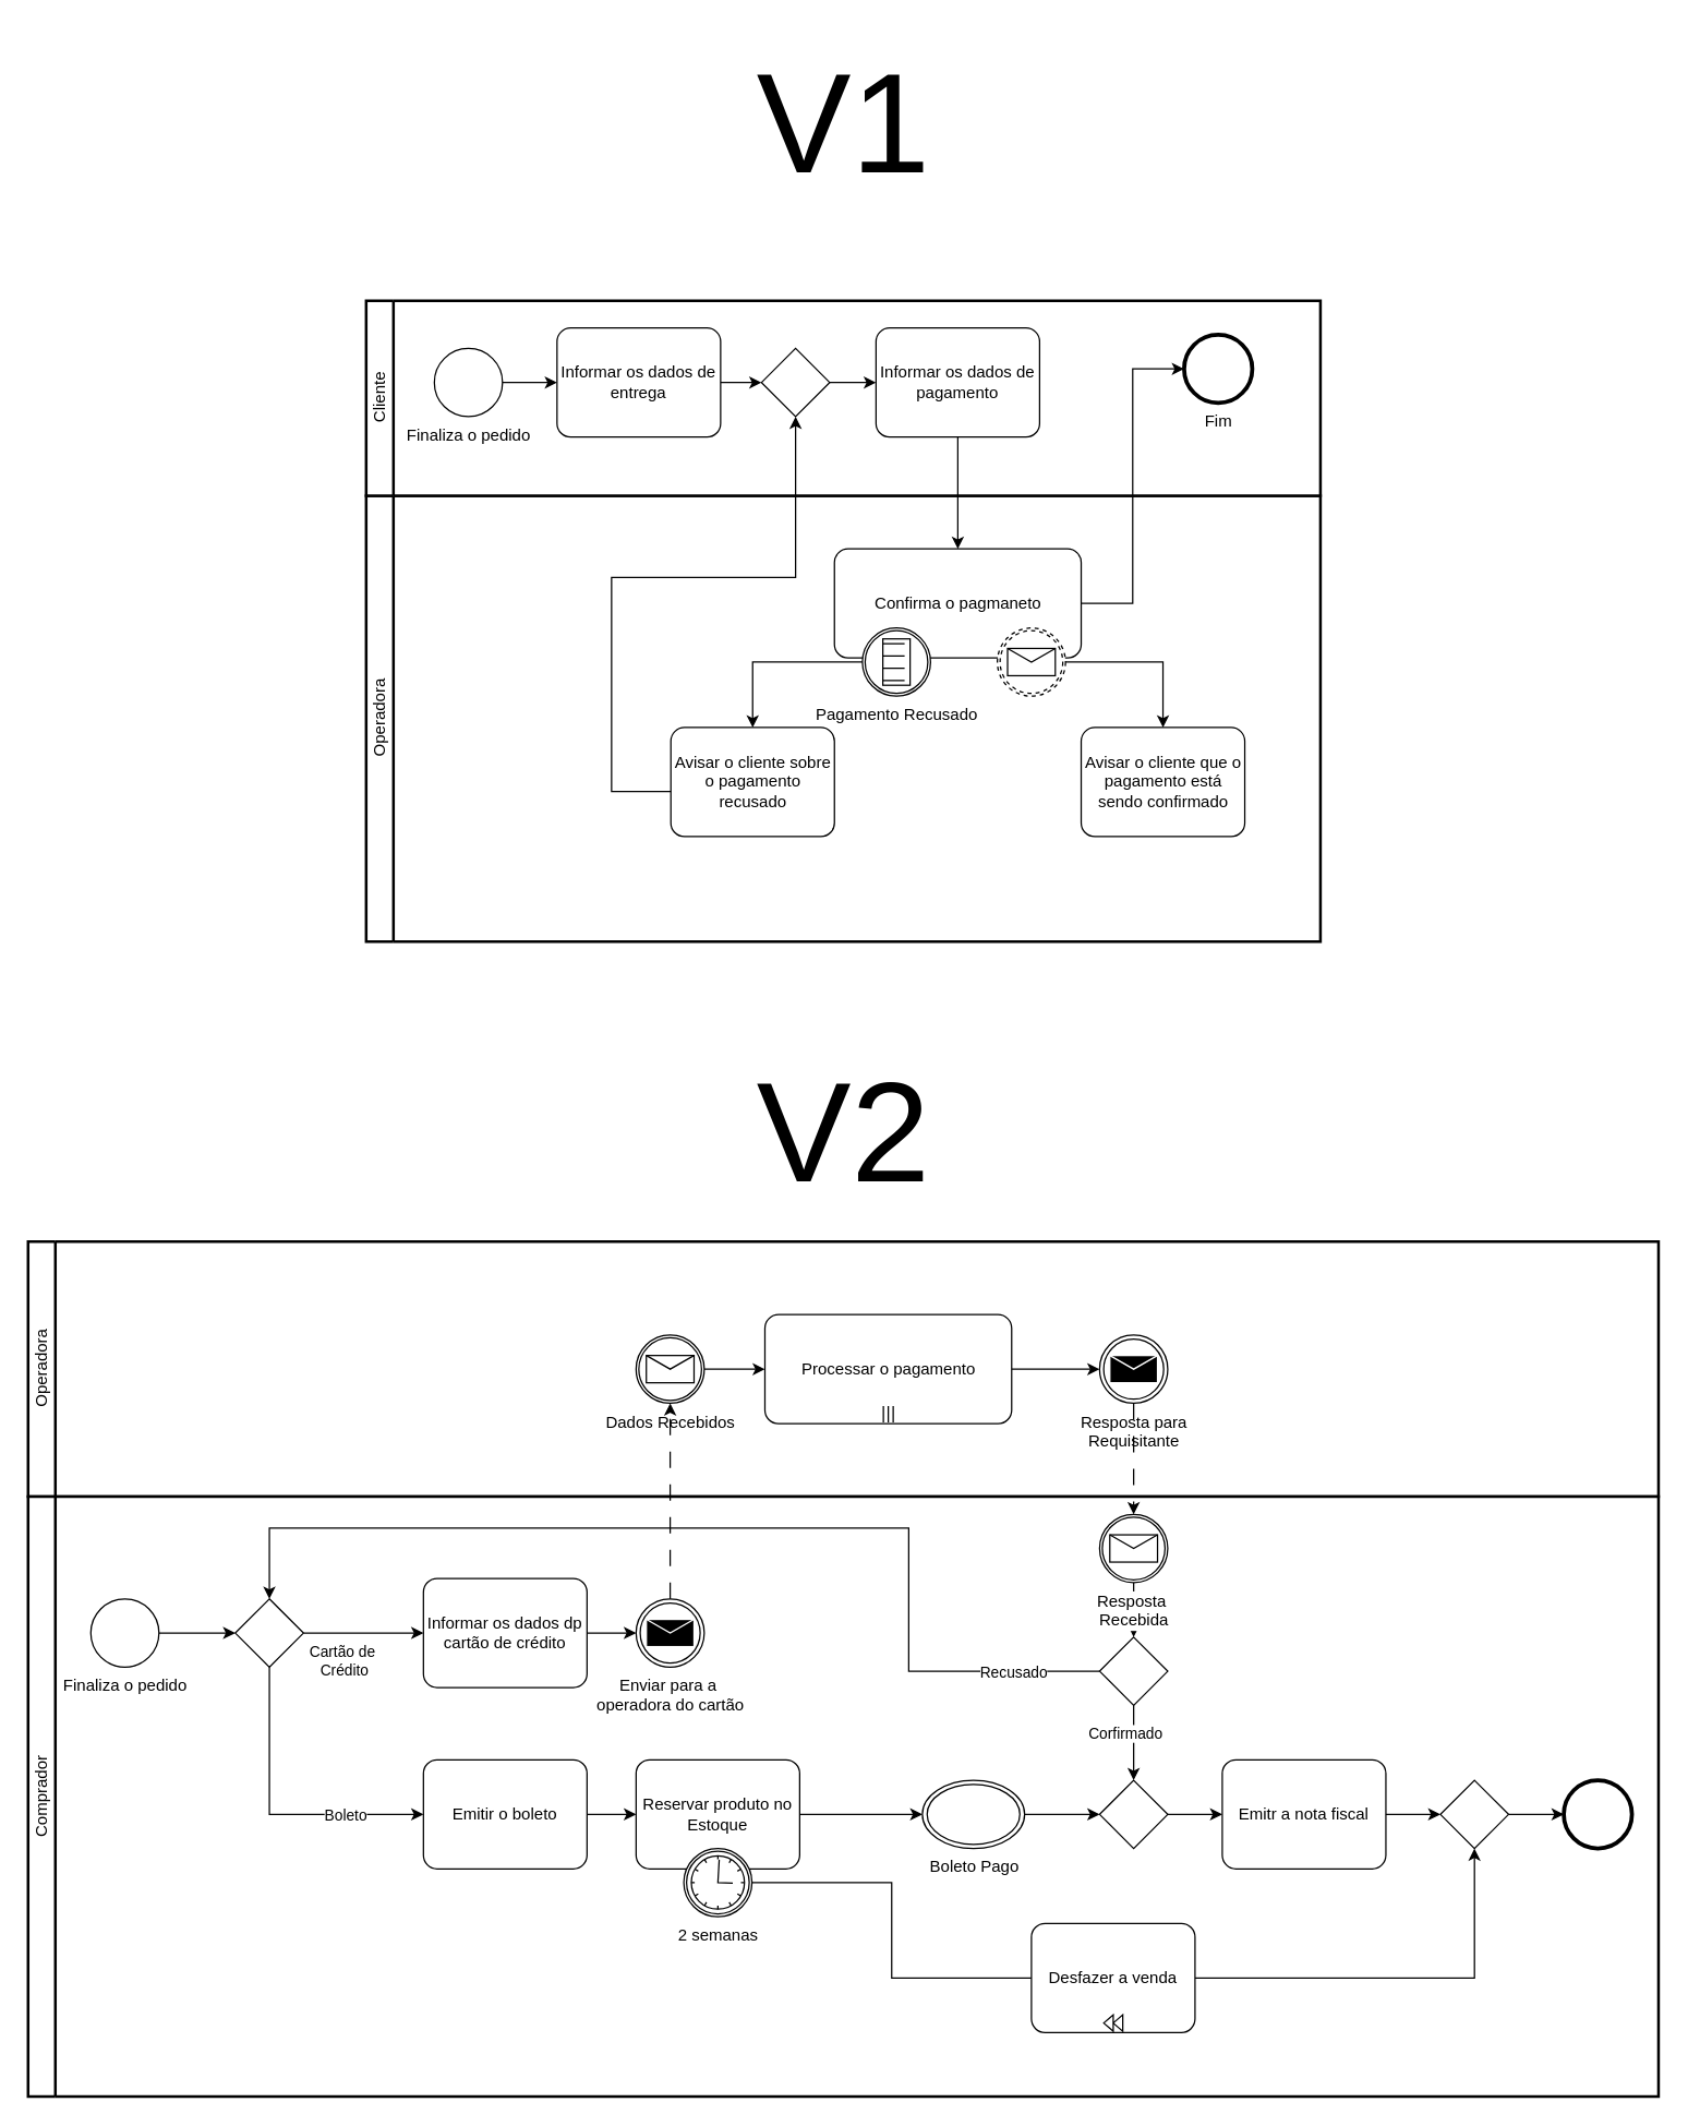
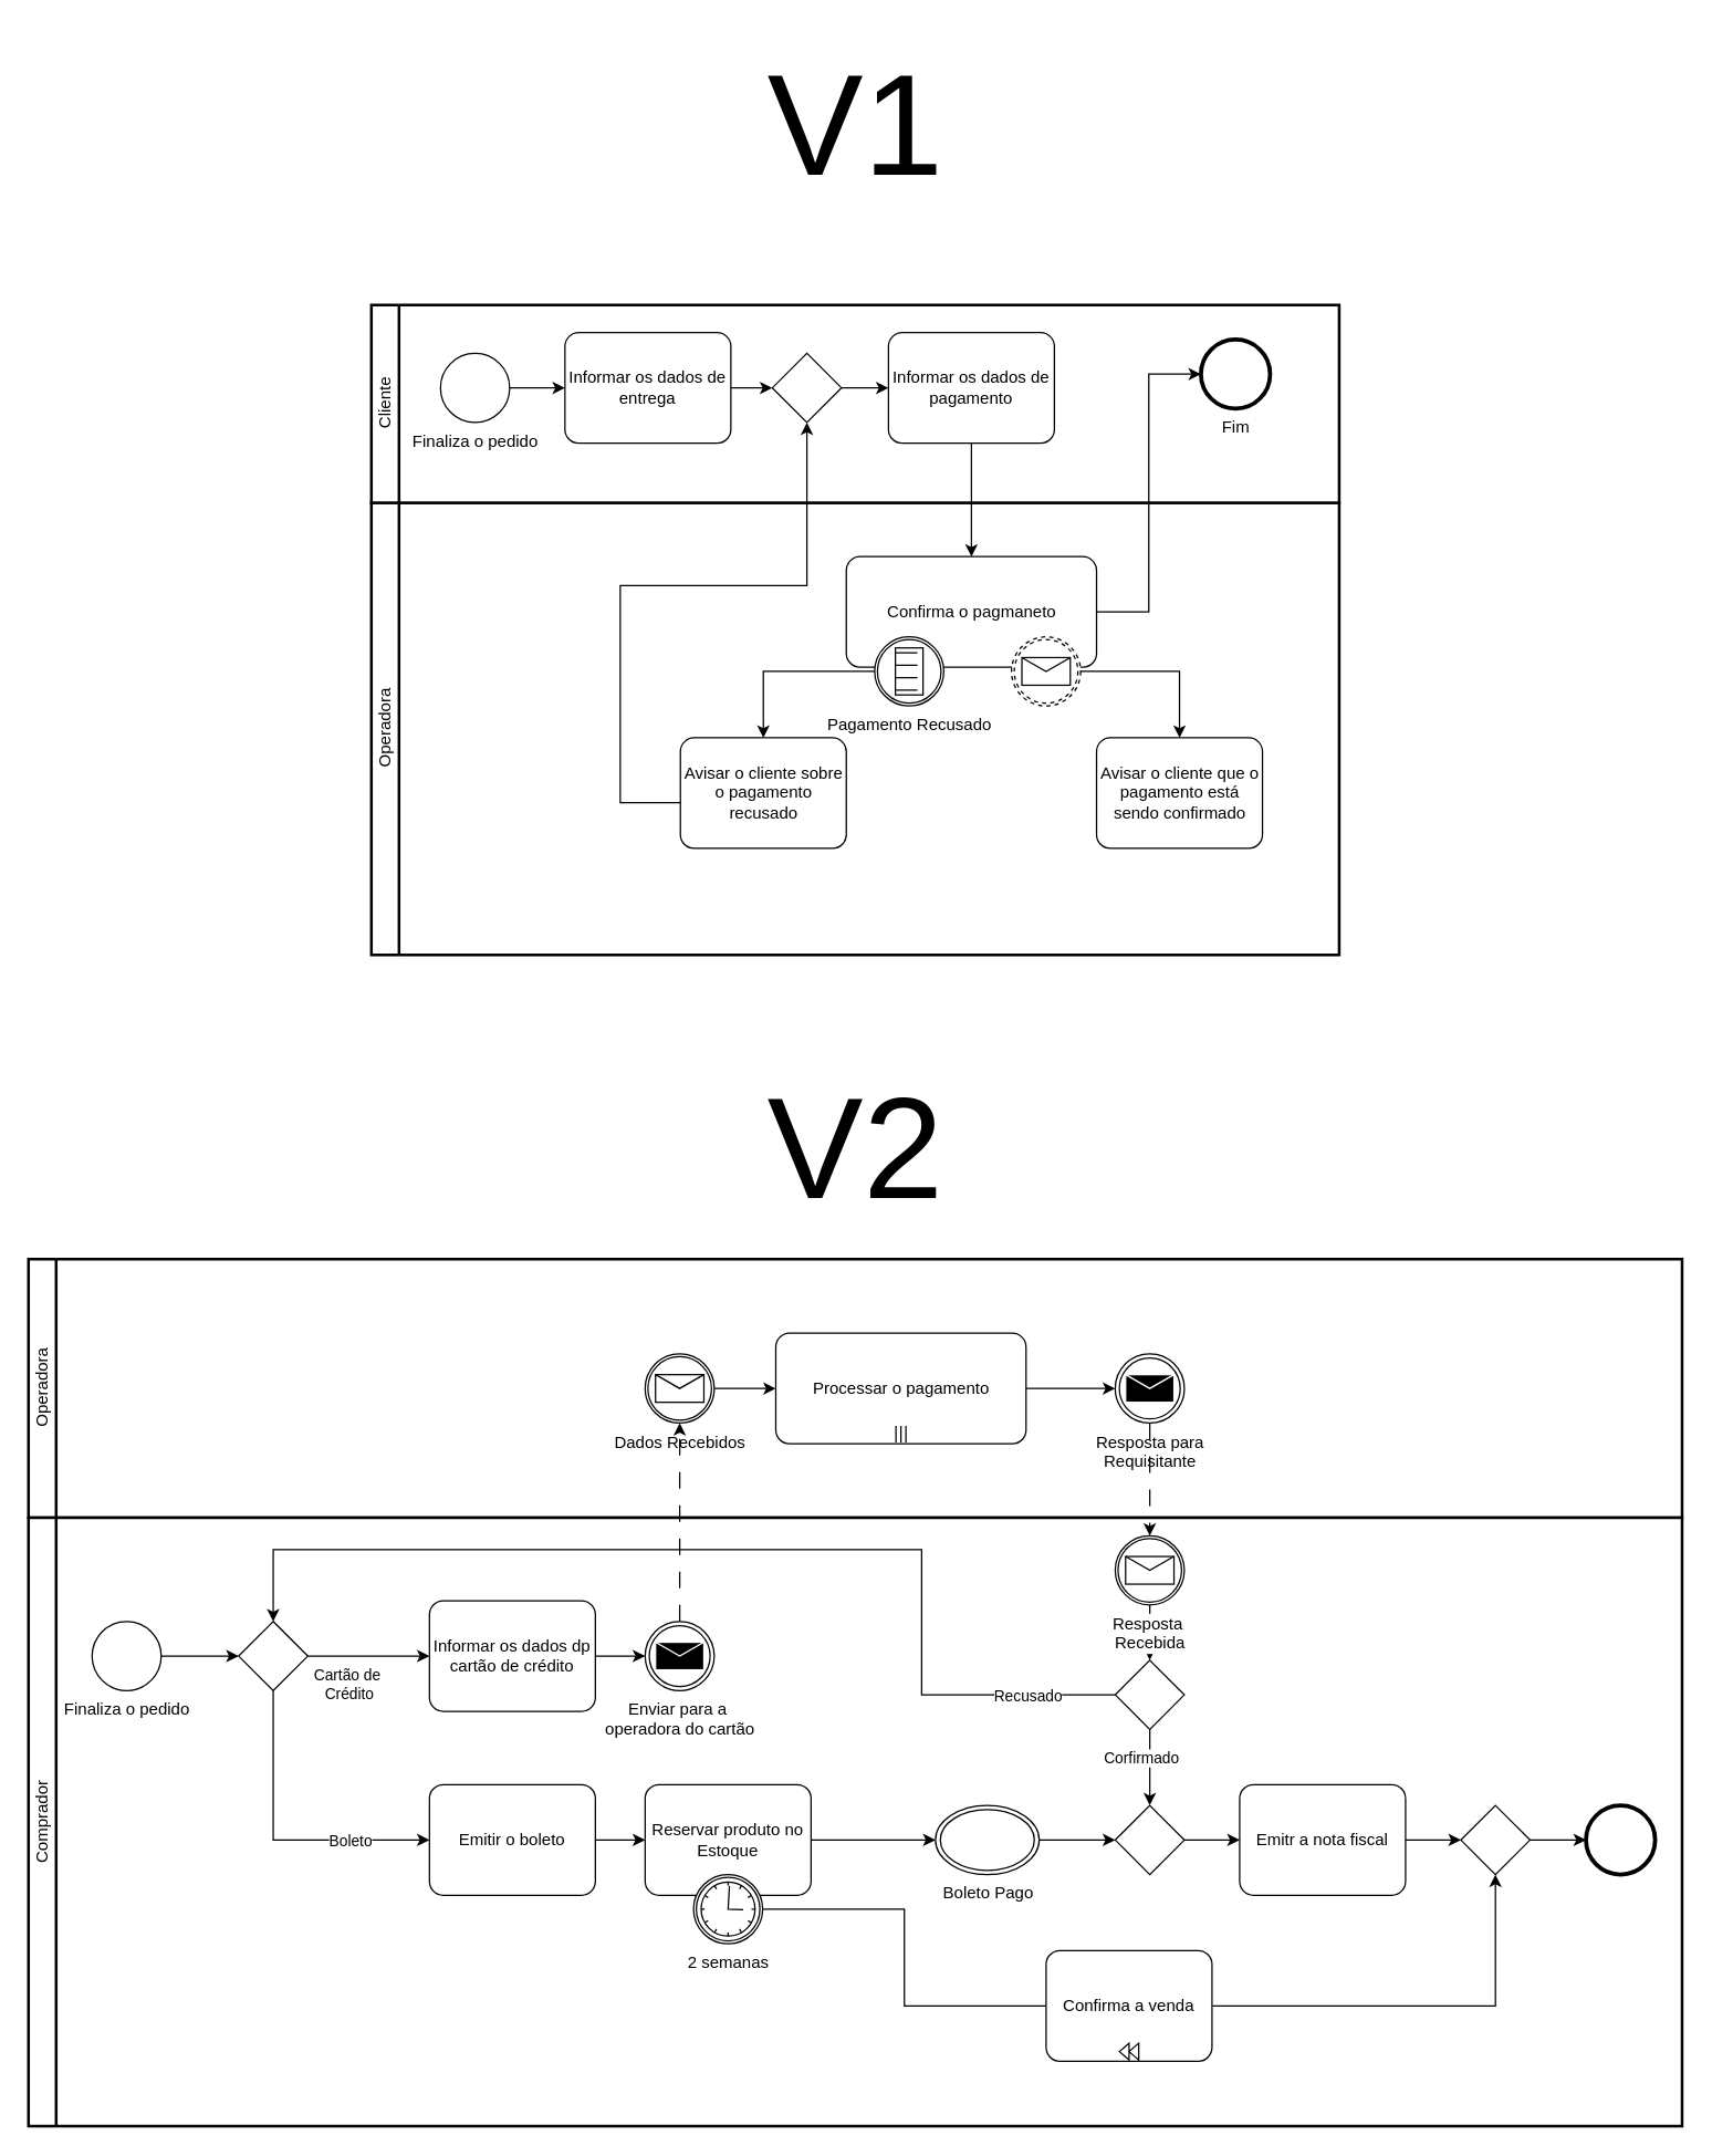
- <mxCell id="57" value="Desfazer a venda" style="points=[[0.25,0,0],[0.5,0,0],[0.75,0,0],[1,0.25,0],[1,0.5,0],[1,0.75,0],[0.75,1,0],[0.5,1,0],[0.25,1,0],[0,0.75,0],[0,0.5,0],[0,0.25,0]];shape=mxgraph.bpmn.task;whiteSpace=wrap;rectStyle=rounded;size=10;html=1;container=1;expand=0;collapsible=0;taskMarker=abstract;isLoopComp=1;" vertex="1" parent="28"><mxGeometry x="736" y="313" width="120" height="80" as="geometry" /></mxCell>
+ <mxCell id="57" value="Confirma a venda" style="points=[[0.25,0,0],[0.5,0,0],[0.75,0,0],[1,0.25,0],[1,0.5,0],[1,0.75,0],[0.75,1,0],[0.5,1,0],[0.25,1,0],[0,0.75,0],[0,0.5,0],[0,0.25,0]];shape=mxgraph.bpmn.task;whiteSpace=wrap;rectStyle=rounded;size=10;html=1;container=1;expand=0;collapsible=0;taskMarker=abstract;isLoopComp=1;" vertex="1" parent="28"><mxGeometry x="736" y="313" width="120" height="80" as="geometry" /></mxCell>
